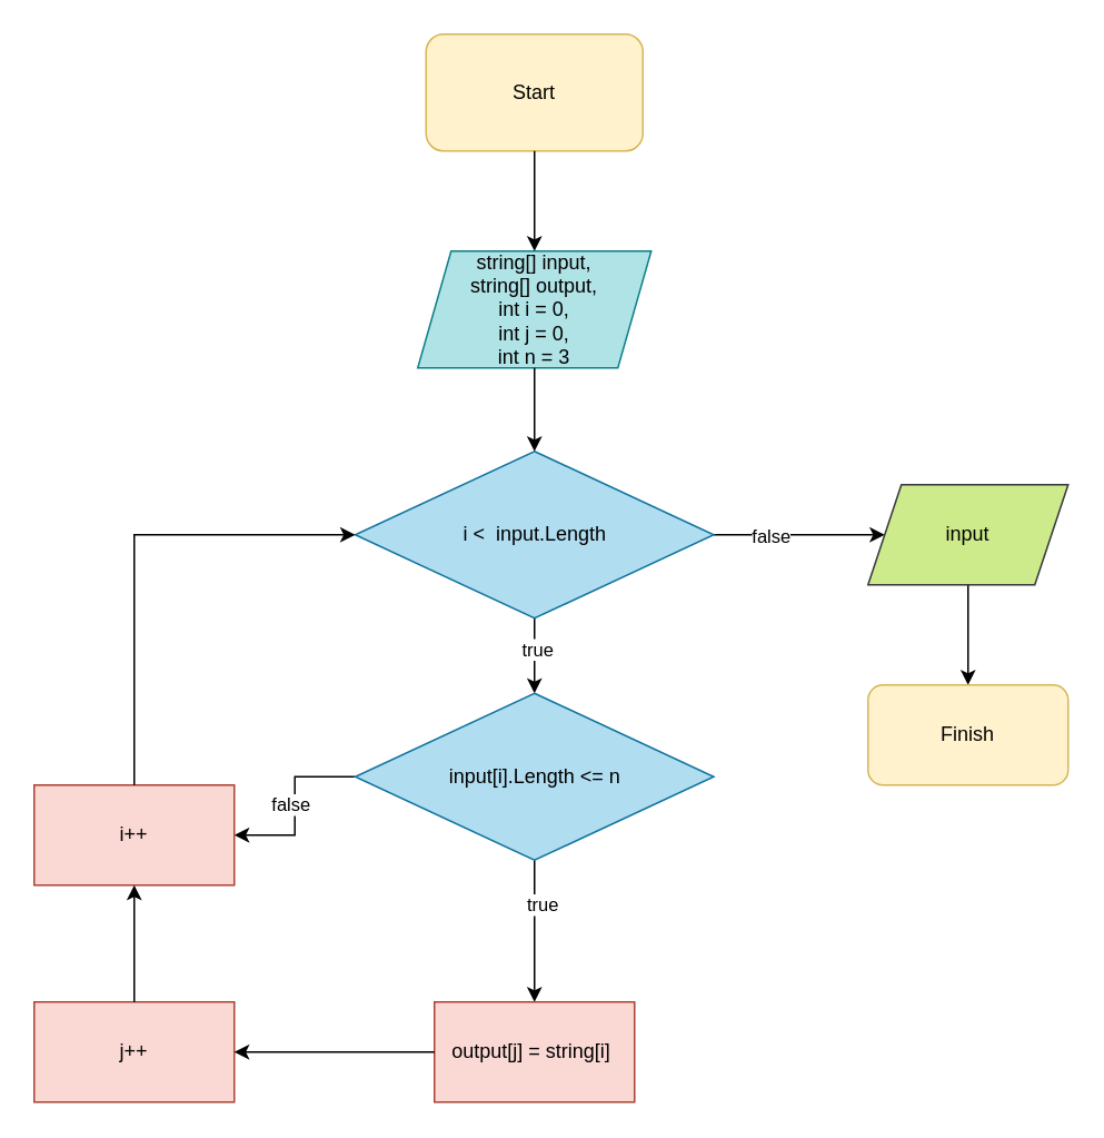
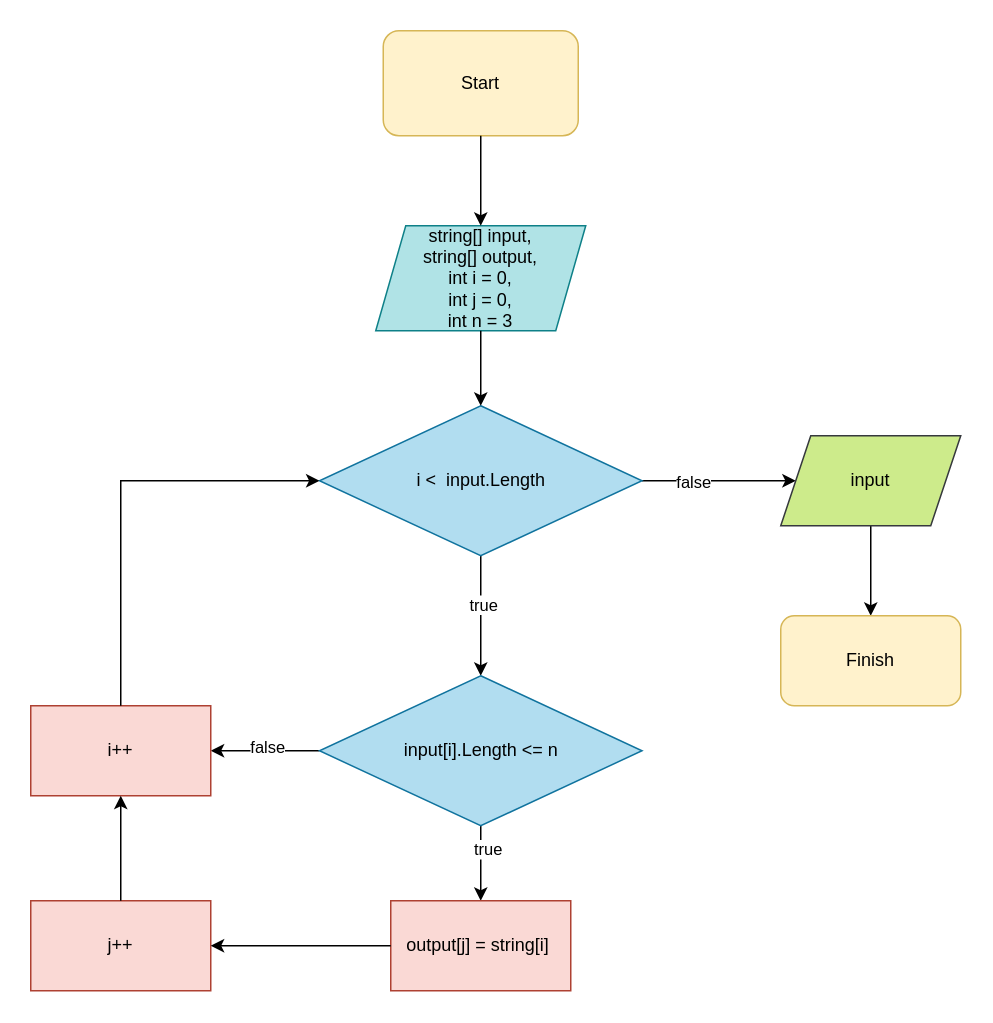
- <mxCell id="18" value="input[i].Length &amp;lt;= n" style="rhombus;whiteSpace=wrap;html=1;fillColor=#b1ddf0;strokeColor=#10739e;" parent="1" vertex="1"><mxGeometry x="212.5" y="415" width="215" height="100" as="geometry" /></mxCell>
+ <mxCell id="18" value="input[i].Length &amp;lt;= n" style="rhombus;whiteSpace=wrap;html=1;fillColor=#b1ddf0;strokeColor=#10739e;" parent="1" vertex="1"><mxGeometry x="212.5" y="450" width="215" height="100" as="geometry" /></mxCell>
